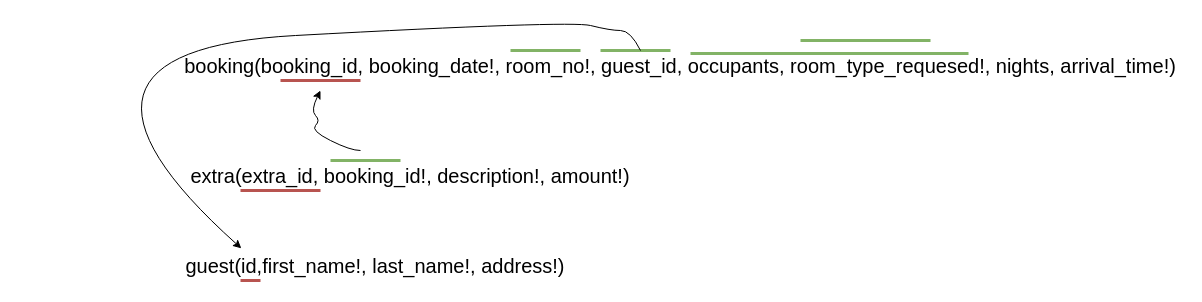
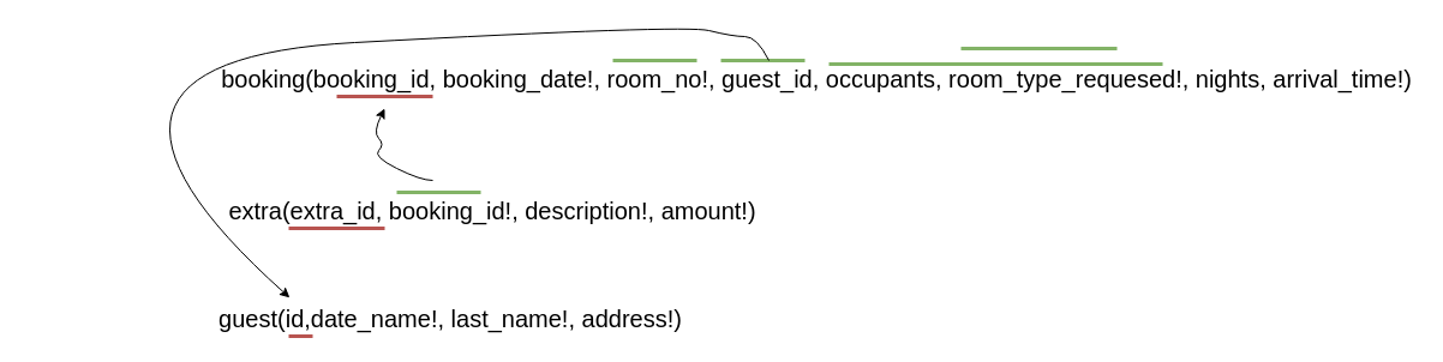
- <mxCell id="10" value="&lt;font style=&quot;font-size: 20px;&quot;&gt;guest(id,first_name!, last_name!, address!)&lt;/font&gt;" style="text;html=1;align=center;verticalAlign=middle;whiteSpace=wrap;rounded=0;" vertex="1" parent="1"><mxGeometry x="180" y="250" width="390" height="30" as="geometry" /></mxCell>
+ <mxCell id="10" value="&lt;font style=&quot;font-size: 20px;&quot;&gt;guest(id,date_name!, last_name!, address!)&lt;/font&gt;" style="text;html=1;align=center;verticalAlign=middle;whiteSpace=wrap;rounded=0;" vertex="1" parent="1"><mxGeometry x="180" y="250" width="390" height="30" as="geometry" /></mxCell>
